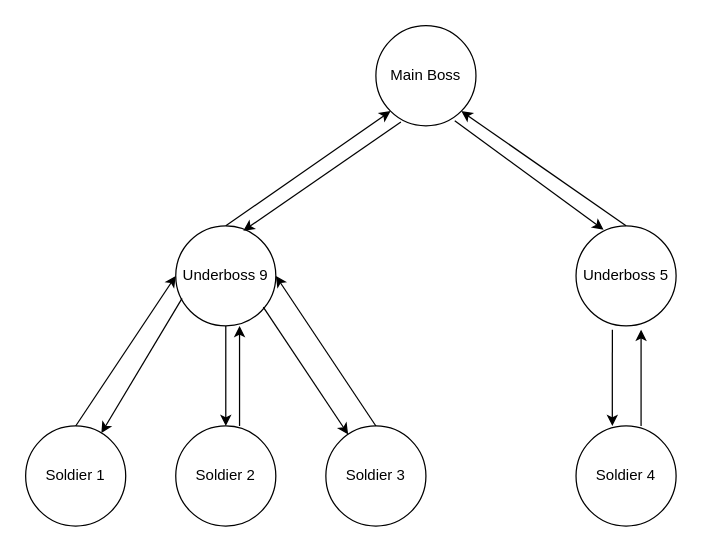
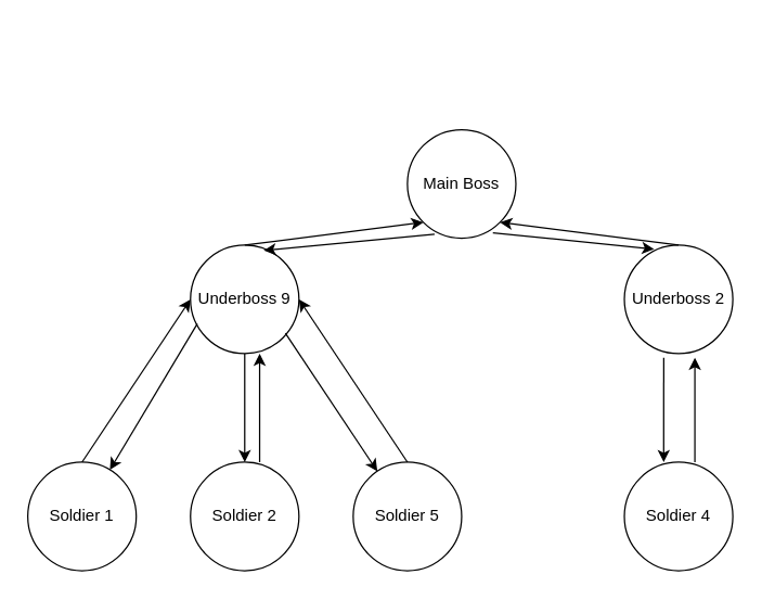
- <mxCell id="2" value="Main Boss" style="ellipse;whiteSpace=wrap;html=1;aspect=fixed;" vertex="1" parent="1"><mxGeometry x="300" y="20" width="80" height="80" as="geometry" /></mxCell>
+ <mxCell id="2" value="Main Boss" style="ellipse;whiteSpace=wrap;html=1;aspect=fixed;" vertex="1" parent="1"><mxGeometry x="300" y="95" width="80" height="80" as="geometry" /></mxCell>
- <mxCell id="4" value="Underboss 5" style="ellipse;whiteSpace=wrap;html=1;aspect=fixed;" vertex="1" parent="1"><mxGeometry x="460" y="180" width="80" height="80" as="geometry" /></mxCell>
+ <mxCell id="4" value="Underboss 2" style="ellipse;whiteSpace=wrap;html=1;aspect=fixed;" vertex="1" parent="1"><mxGeometry x="460" y="180" width="80" height="80" as="geometry" /></mxCell>
- <mxCell id="7" value="Soldier 3" style="ellipse;whiteSpace=wrap;html=1;aspect=fixed;" vertex="1" parent="1"><mxGeometry x="260" y="340" width="80" height="80" as="geometry" /></mxCell>
+ <mxCell id="7" value="Soldier 5" style="ellipse;whiteSpace=wrap;html=1;aspect=fixed;" vertex="1" parent="1"><mxGeometry x="260" y="340" width="80" height="80" as="geometry" /></mxCell>
